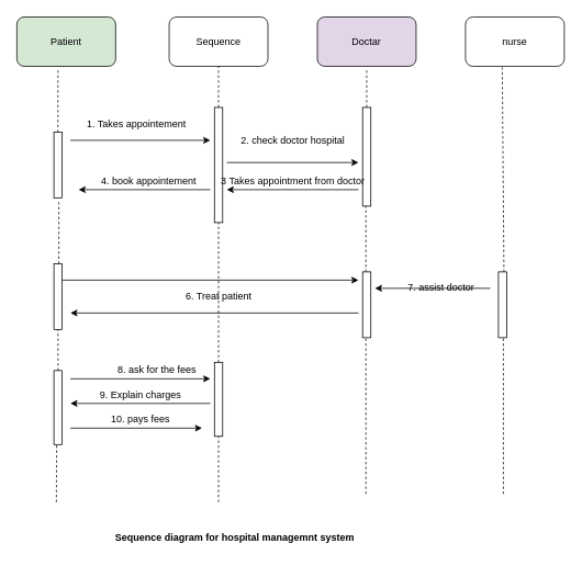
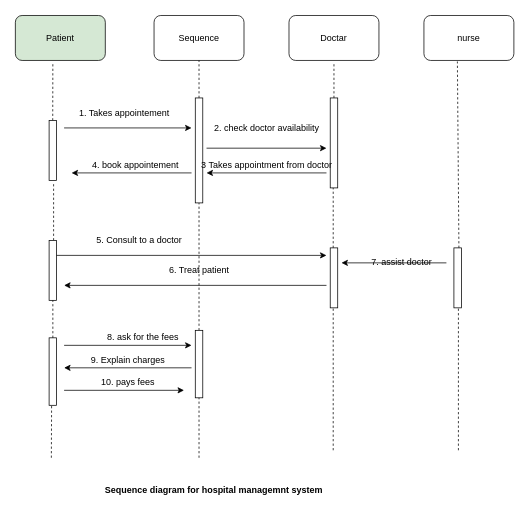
- <mxCell id="4" value="Doctar" style="rounded=1;whiteSpace=wrap;html=1;fillColor=#e1d5e7;" vertex="1" parent="1"><mxGeometry x="385" y="20" width="120" height="60" as="geometry" /></mxCell>
+ <mxCell id="4" value="Doctar" style="rounded=1;whiteSpace=wrap;html=1;" vertex="1" parent="1"><mxGeometry x="385" y="20" width="120" height="60" as="geometry" /></mxCell>
- <mxCell id="16" value="2. check doctor hospital" style="text;html=1;align=center;verticalAlign=middle;resizable=0;points=[];autosize=1;strokeColor=none;" vertex="1" parent="1"><mxGeometry x="275" y="160" width="160" height="20" as="geometry" /></mxCell>
+ <mxCell id="16" value="2. check doctor availability" style="text;html=1;align=center;verticalAlign=middle;resizable=0;points=[];autosize=1;strokeColor=none;" vertex="1" parent="1"><mxGeometry x="275" y="160" width="160" height="20" as="geometry" /></mxCell>
+ <mxCell id="28" value="5. Consult to a doctor" style="text;html=1;align=center;verticalAlign=middle;resizable=0;points=[];autosize=1;strokeColor=none;" vertex="1" parent="1"><mxGeometry x="120" y="310" width="130" height="20" as="geometry" /></mxCell>
